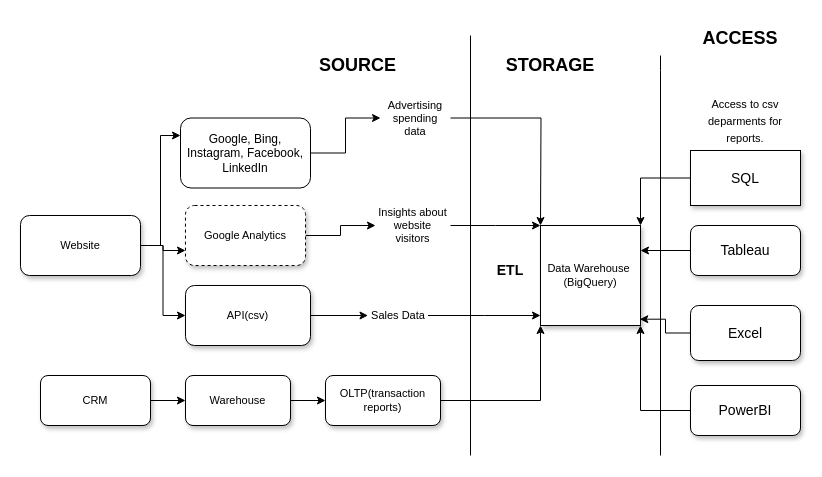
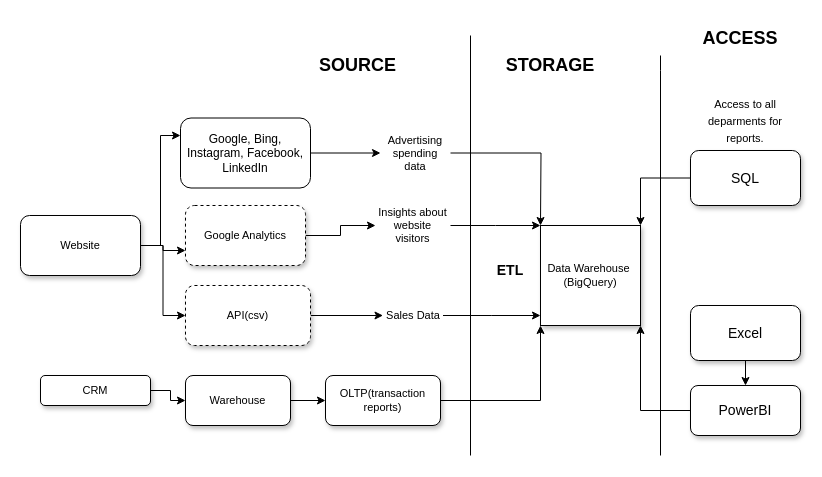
- <mxCell id="8" value="Advertising spending data" style="text;html=1;strokeColor=none;fillColor=none;align=center;verticalAlign=middle;whiteSpace=wrap;rounded=0;fontSize=11;" vertex="1" parent="1"><mxGeometry x="380" y="105" width="70" height="25" as="geometry" /></mxCell>
+ <mxCell id="8" value="Advertising spending data" style="text;html=1;strokeColor=none;fillColor=none;align=center;verticalAlign=middle;whiteSpace=wrap;rounded=0;fontSize=11;" vertex="1" parent="1"><mxGeometry x="380" y="140" width="70" height="25" as="geometry" /></mxCell>
- <mxCell id="39" value="&lt;font style=&quot;font-size: 11px;&quot;&gt;Access to csv deparments for reports.&lt;/font&gt;" style="text;html=1;strokeColor=none;fillColor=none;align=center;verticalAlign=middle;whiteSpace=wrap;rounded=0;fontSize=14;" vertex="1" parent="1"><mxGeometry x="690" y="105" width="110" height="30" as="geometry" /></mxCell>
+ <mxCell id="39" value="&lt;font style=&quot;font-size: 11px;&quot;&gt;Access to all deparments for reports.&lt;/font&gt;" style="text;html=1;strokeColor=none;fillColor=none;align=center;verticalAlign=middle;whiteSpace=wrap;rounded=0;fontSize=14;" vertex="1" parent="1"><mxGeometry x="690" y="105" width="110" height="30" as="geometry" /></mxCell>
- <mxCell id="32" value="SQL" style="whiteSpace=wrap;html=1;shadow=1;fontSize=14;rounded=0;" vertex="1" parent="1"><mxGeometry x="690" y="150" width="110" height="55" as="geometry" /></mxCell>
+ <mxCell id="32" value="SQL" style="rounded=1;whiteSpace=wrap;html=1;shadow=1;fontSize=14;" vertex="1" parent="1"><mxGeometry x="690" y="150" width="110" height="55" as="geometry" /></mxCell>
- <mxCell id="33" style="edgeStyle=orthogonalEdgeStyle;rounded=0;orthogonalLoop=1;jettySize=auto;html=1;entryX=1;entryY=0.25;entryDx=0;entryDy=0;fontSize=11;" edge="1" parent="1" source="34" target="28"><mxGeometry relative="1" as="geometry" /></mxCell>
- <mxCell id="34" value="Tableau" style="rounded=1;whiteSpace=wrap;html=1;shadow=1;fontSize=14;" vertex="1" parent="1"><mxGeometry x="690" y="225" width="110" height="50" as="geometry" /></mxCell>
- <mxCell id="19" value="API(csv)" style="rounded=1;whiteSpace=wrap;html=1;shadow=1;fontSize=11;" vertex="1" parent="1"><mxGeometry x="185" y="285" width="125" height="60" as="geometry" /></mxCell>
+ <mxCell id="19" value="API(csv)" style="rounded=1;whiteSpace=wrap;html=1;shadow=1;fontSize=11;dashed=1;" vertex="1" parent="1"><mxGeometry x="185" y="285" width="125" height="60" as="geometry" /></mxCell>
- <mxCell id="21" value="Sales Data" style="text;html=1;strokeColor=none;fillColor=none;align=center;verticalAlign=middle;whiteSpace=wrap;rounded=0;fontSize=11;" vertex="1" parent="1"><mxGeometry x="367.5" y="300" width="60" height="30" as="geometry" /></mxCell>
+ <mxCell id="21" value="Sales Data" style="text;html=1;strokeColor=none;fillColor=none;align=center;verticalAlign=middle;whiteSpace=wrap;rounded=0;fontSize=11;" vertex="1" parent="1"><mxGeometry x="382.5" y="300" width="60" height="30" as="geometry" /></mxCell>
- <mxCell id="35" style="edgeStyle=orthogonalEdgeStyle;rounded=0;orthogonalLoop=1;jettySize=auto;html=1;entryX=0.993;entryY=0.937;entryDx=0;entryDy=0;entryPerimeter=0;fontSize=11;" edge="1" parent="1" source="36" target="28"><mxGeometry relative="1" as="geometry" /></mxCell>
+ <mxCell id="35" style="edgeStyle=orthogonalEdgeStyle;rounded=0;orthogonalLoop=1;jettySize=auto;html=1;fontSize=11;" edge="1" parent="1" source="36" target="38"><mxGeometry relative="1" as="geometry" /></mxCell>
- <mxCell id="27" value="CRM" style="rounded=1;whiteSpace=wrap;html=1;shadow=1;fontSize=11;" vertex="1" parent="1"><mxGeometry x="40" y="375" width="110" height="50" as="geometry" /></mxCell>
+ <mxCell id="27" value="CRM" style="rounded=1;whiteSpace=wrap;html=1;shadow=1;fontSize=11;" vertex="1" parent="1"><mxGeometry x="40" y="375" width="110" height="30" as="geometry" /></mxCell>
